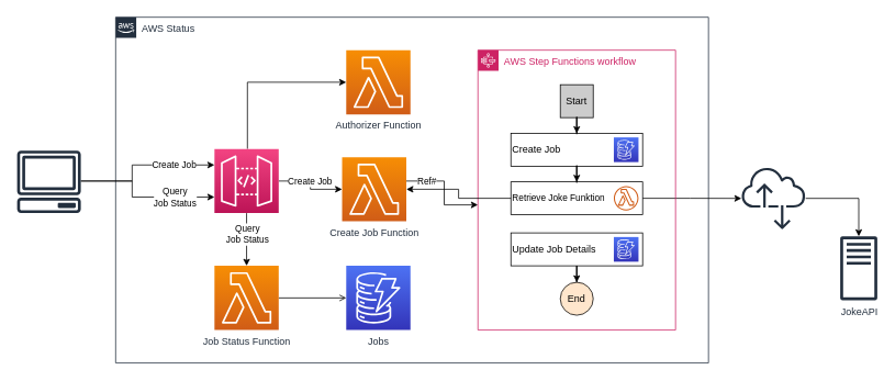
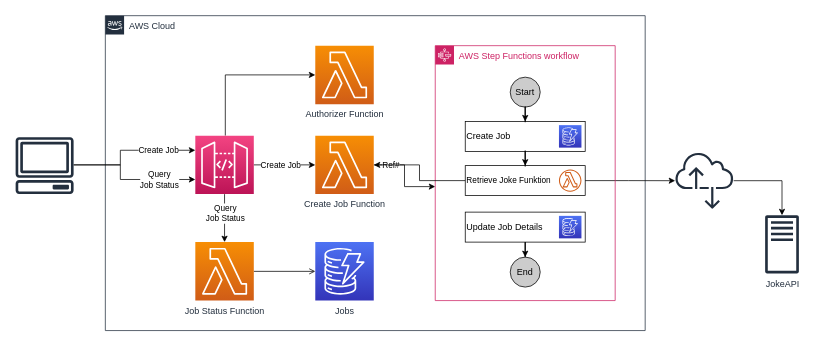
- <mxCell id="2" value="AWS Status" style="points=[[0,0],[0.25,0],[0.5,0],[0.75,0],[1,0],[1,0.25],[1,0.5],[1,0.75],[1,1],[0.75,1],[0.5,1],[0.25,1],[0,1],[0,0.75],[0,0.5],[0,0.25]];outlineConnect=0;gradientColor=none;html=1;whiteSpace=wrap;fontSize=12;fontStyle=0;shape=mxgraph.aws4.group;grIcon=mxgraph.aws4.group_aws_cloud_alt;strokeColor=#232F3E;fillColor=none;verticalAlign=top;align=left;spacingLeft=30;fontColor=#232F3E;dashed=0;" parent="1" vertex="1"><mxGeometry x="140" y="20" width="720" height="420" as="geometry" /></mxCell>
+ <mxCell id="2" value="AWS Cloud" style="points=[[0,0],[0.25,0],[0.5,0],[0.75,0],[1,0],[1,0.25],[1,0.5],[1,0.75],[1,1],[0.75,1],[0.5,1],[0.25,1],[0,1],[0,0.75],[0,0.5],[0,0.25]];outlineConnect=0;gradientColor=none;html=1;whiteSpace=wrap;fontSize=12;fontStyle=0;shape=mxgraph.aws4.group;grIcon=mxgraph.aws4.group_aws_cloud_alt;strokeColor=#232F3E;fillColor=none;verticalAlign=top;align=left;spacingLeft=30;fontColor=#232F3E;dashed=0;" parent="1" vertex="1"><mxGeometry x="140" y="20" width="720" height="420" as="geometry" /></mxCell>
- <mxCell id="35" value="Start" style="whiteSpace=wrap;html=1;aspect=fixed;fillColor=#CCCCCC;rounded=0;" parent="24" vertex="1"><mxGeometry x="100" y="42" width="40" height="40" as="geometry" /></mxCell>
+ <mxCell id="35" value="Start" style="ellipse;whiteSpace=wrap;html=1;aspect=fixed;fillColor=#CCCCCC;" parent="24" vertex="1"><mxGeometry x="100" y="42" width="40" height="40" as="geometry" /></mxCell>
- <mxCell id="17" value="Create Job Function" style="points=[[0,0,0],[0.25,0,0],[0.5,0,0],[0.75,0,0],[1,0,0],[0,1,0],[0.25,1,0],[0.5,1,0],[0.75,1,0],[1,1,0],[0,0.25,0],[0,0.5,0],[0,0.75,0],[1,0.25,0],[1,0.5,0],[1,0.75,0]];outlineConnect=0;fontColor=#232F3E;gradientColor=#F78E04;gradientDirection=north;fillColor=#D05C17;strokeColor=#ffffff;dashed=0;verticalLabelPosition=bottom;verticalAlign=top;align=center;html=1;fontSize=12;fontStyle=0;aspect=fixed;shape=mxgraph.aws4.resourceIcon;resIcon=mxgraph.aws4.lambda;" parent="1" vertex="1"><mxGeometry x="415" y="190" width="78" height="78" as="geometry" /></mxCell>
+ <mxCell id="17" value="Create Job Function" style="points=[[0,0,0],[0.25,0,0],[0.5,0,0],[0.75,0,0],[1,0,0],[0,1,0],[0.25,1,0],[0.5,1,0],[0.75,1,0],[1,1,0],[0,0.25,0],[0,0.5,0],[0,0.75,0],[1,0.25,0],[1,0.5,0],[1,0.75,0]];outlineConnect=0;fontColor=#232F3E;gradientColor=#F78E04;gradientDirection=north;fillColor=#D05C17;strokeColor=#ffffff;dashed=0;verticalLabelPosition=bottom;verticalAlign=top;align=center;html=1;fontSize=12;fontStyle=0;aspect=fixed;shape=mxgraph.aws4.resourceIcon;resIcon=mxgraph.aws4.lambda;" parent="1" vertex="1"><mxGeometry x="420" y="180" width="78" height="78" as="geometry" /></mxCell>
- <mxCell id="36" value="End" style="ellipse;whiteSpace=wrap;html=1;aspect=fixed;fillColor=#ffe6cc;" parent="24" vertex="1"><mxGeometry x="100" y="282" width="40" height="40" as="geometry" /></mxCell>
+ <mxCell id="36" value="End" style="ellipse;whiteSpace=wrap;html=1;aspect=fixed;fillColor=#CCCCCC;" parent="24" vertex="1"><mxGeometry x="100" y="282" width="40" height="40" as="geometry" /></mxCell>
